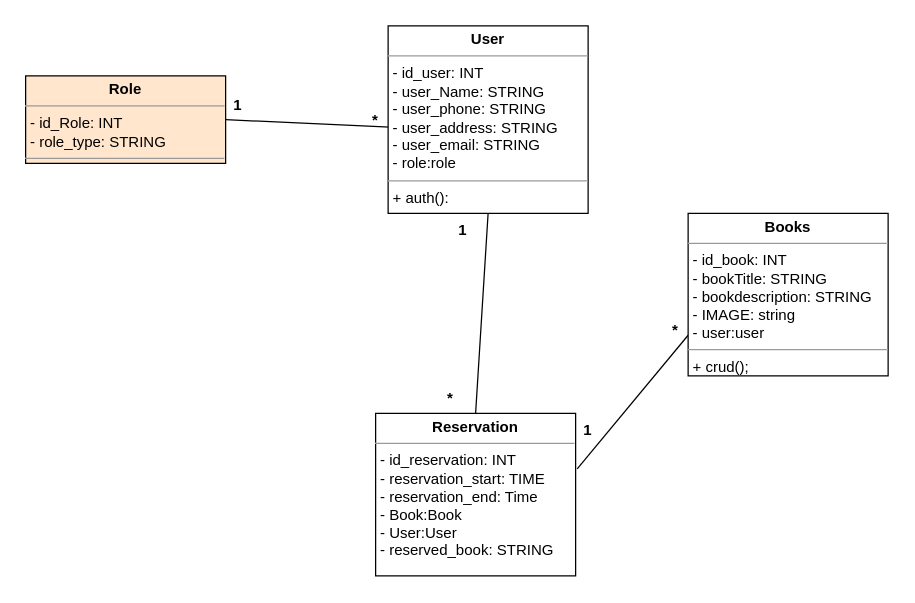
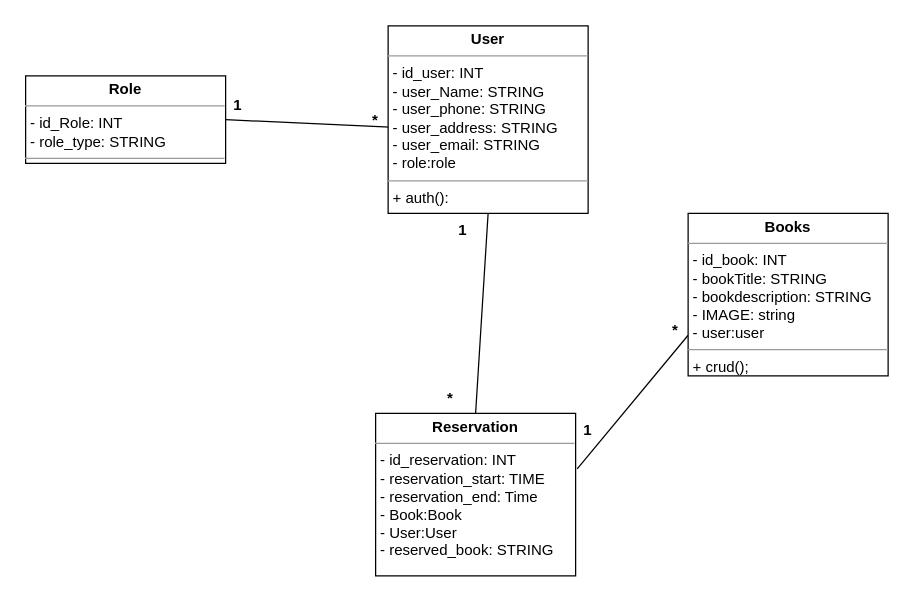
- <mxCell id="3" value="&lt;p style=&quot;margin:0px;margin-top:4px;text-align:center;&quot;&gt;&lt;b&gt;Role&lt;/b&gt;&lt;/p&gt;&lt;hr size=&quot;1&quot;&gt;&lt;p style=&quot;margin:0px;margin-left:4px;&quot;&gt;- id_Role: INT&lt;/p&gt;&lt;p style=&quot;margin:0px;margin-left:4px;&quot;&gt;- role_type: STRING&lt;/p&gt;&lt;hr size=&quot;1&quot;&gt;&lt;p style=&quot;margin:0px;margin-left:4px;&quot;&gt;&lt;br&gt;&lt;/p&gt;" style="verticalAlign=top;align=left;overflow=fill;fontSize=12;fontFamily=Helvetica;html=1;fillColor=#ffe6cc;" vertex="1" parent="1"><mxGeometry x="20" y="60" width="160" height="70" as="geometry" /></mxCell>
+ <mxCell id="3" value="&lt;p style=&quot;margin:0px;margin-top:4px;text-align:center;&quot;&gt;&lt;b&gt;Role&lt;/b&gt;&lt;/p&gt;&lt;hr size=&quot;1&quot;&gt;&lt;p style=&quot;margin:0px;margin-left:4px;&quot;&gt;- id_Role: INT&lt;/p&gt;&lt;p style=&quot;margin:0px;margin-left:4px;&quot;&gt;- role_type: STRING&lt;/p&gt;&lt;hr size=&quot;1&quot;&gt;&lt;p style=&quot;margin:0px;margin-left:4px;&quot;&gt;&lt;br&gt;&lt;/p&gt;" style="verticalAlign=top;align=left;overflow=fill;fontSize=12;fontFamily=Helvetica;html=1;" vertex="1" parent="1"><mxGeometry x="20" y="60" width="160" height="70" as="geometry" /></mxCell>
